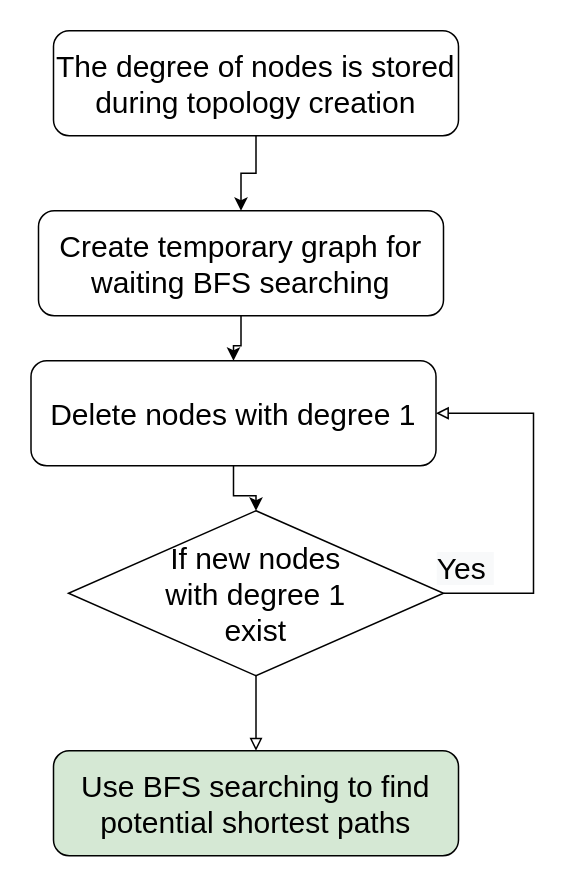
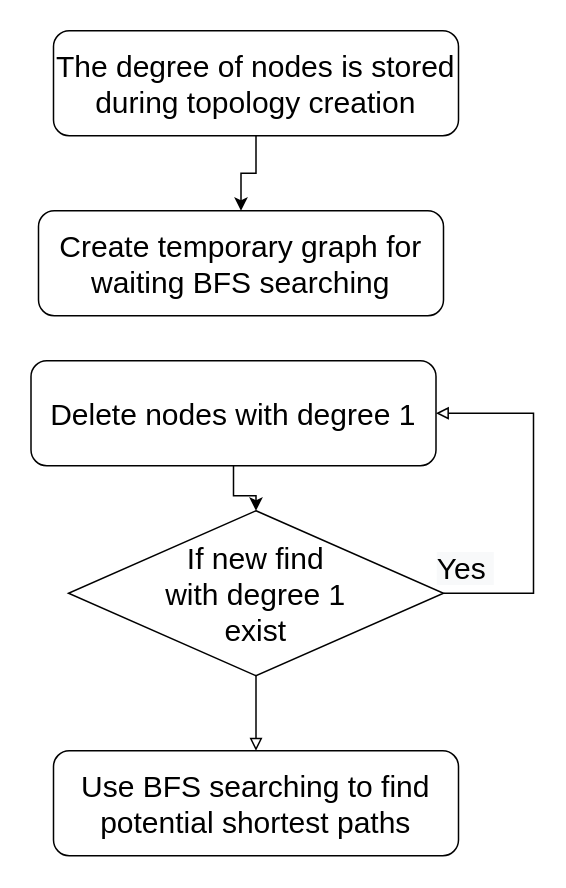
- <mxCell id="4" value="" style="edgeStyle=orthogonalEdgeStyle;rounded=0;orthogonalLoop=1;jettySize=auto;html=1;" parent="1" source="5" target="7" edge="1"><mxGeometry relative="1" as="geometry" /></mxCell>
- <mxCell id="10" value="&lt;span style=&quot;font-size: 20px&quot;&gt;If new&amp;nbsp;nodes &lt;br&gt;with degree 1&lt;br&gt;exist&lt;br&gt;&lt;/span&gt;" style="rhombus;whiteSpace=wrap;html=1;" parent="1" vertex="1"><mxGeometry x="45" y="340" width="250" height="110" as="geometry" /></mxCell>
+ <mxCell id="10" value="&lt;span style=&quot;font-size: 20px&quot;&gt;If new&amp;nbsp;find &lt;br&gt;with degree 1&lt;br&gt;exist&lt;br&gt;&lt;/span&gt;" style="rhombus;whiteSpace=wrap;html=1;" parent="1" vertex="1"><mxGeometry x="45" y="340" width="250" height="110" as="geometry" /></mxCell>
- <mxCell id="12" value="&lt;span style=&quot;font-size: 20px&quot;&gt;Use BFS searching to find potential shortest paths&lt;/span&gt;" style="rounded=1;whiteSpace=wrap;html=1;fontSize=12;glass=0;strokeWidth=1;shadow=0;fillColor=#d5e8d4;" parent="1" vertex="1"><mxGeometry x="35" y="500" width="270" height="70" as="geometry" /></mxCell>
+ <mxCell id="12" value="&lt;span style=&quot;font-size: 20px&quot;&gt;Use BFS searching to find potential shortest paths&lt;/span&gt;" style="rounded=1;whiteSpace=wrap;html=1;fontSize=12;glass=0;strokeWidth=1;shadow=0;" parent="1" vertex="1"><mxGeometry x="35" y="500" width="270" height="70" as="geometry" /></mxCell>
